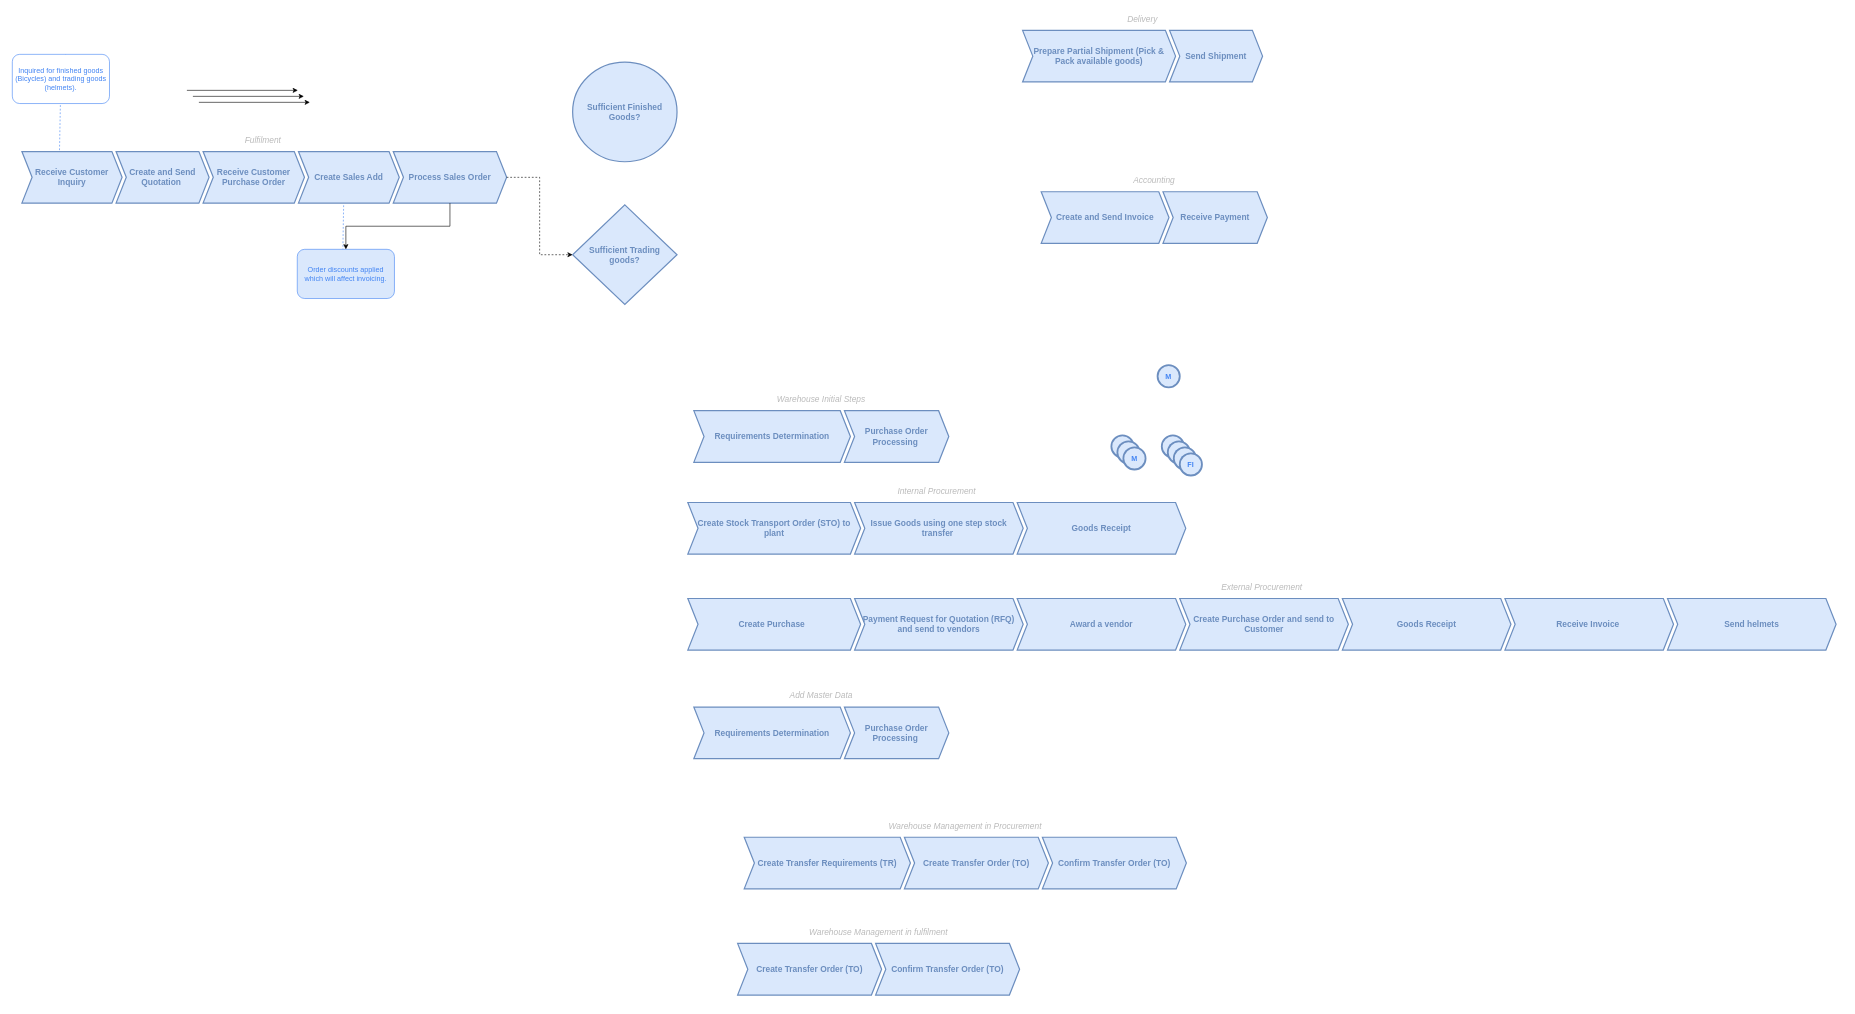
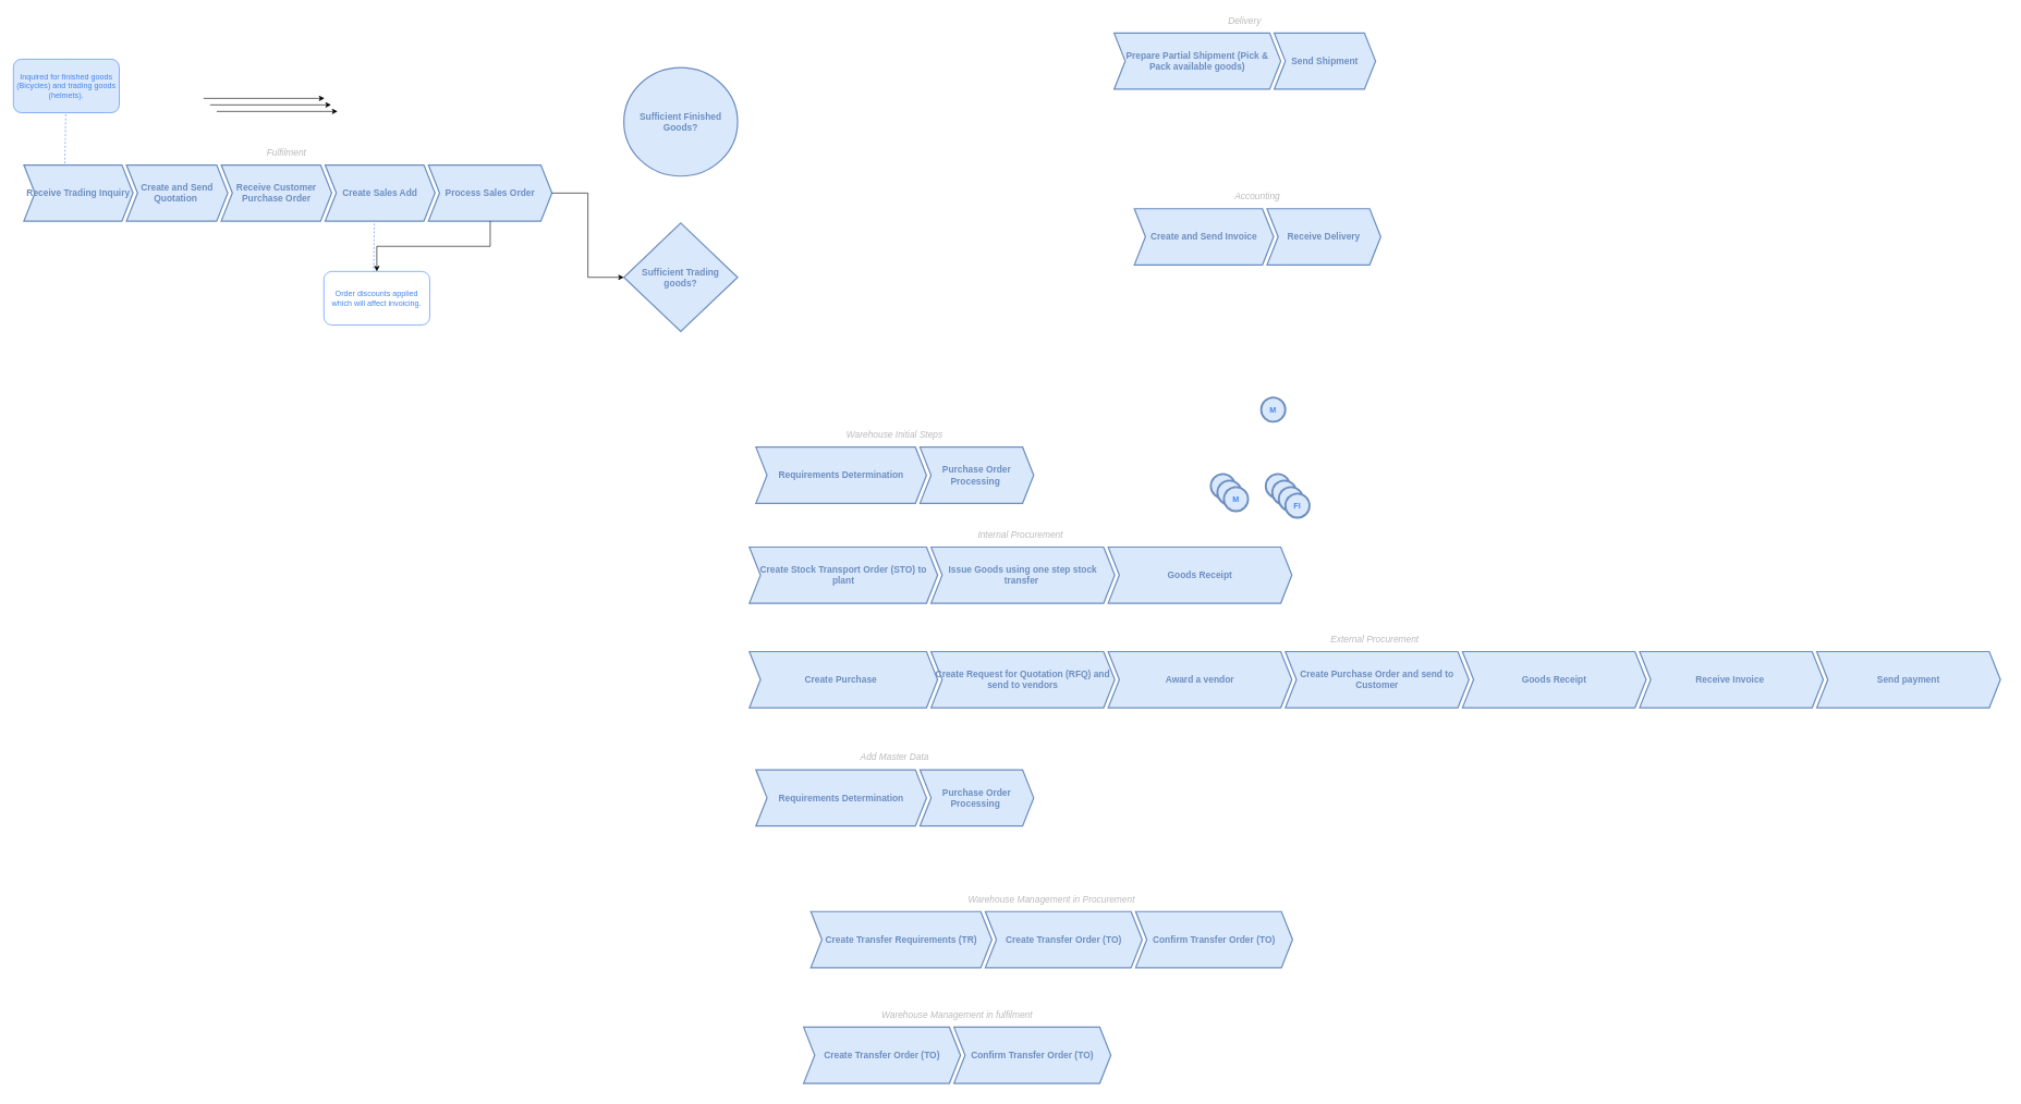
- <mxCell id="11" value="&lt;font color=&quot;#4284f3&quot;&gt;Inquired for finished goods (Bicycles) and trading goods (helmets).&lt;/font&gt;" style="rounded=1;whiteSpace=wrap;html=1;strokeColor=#4284F3;" parent="1" vertex="1"><mxGeometry x="20" y="90" width="162" height="82" as="geometry" /></mxCell>
+ <mxCell id="11" value="&lt;font color=&quot;#4284f3&quot;&gt;Inquired for finished goods (Bicycles) and trading goods (helmets).&lt;/font&gt;" style="rounded=1;whiteSpace=wrap;html=1;strokeColor=#4284F3;fillColor=#dae8fc;" parent="1" vertex="1"><mxGeometry x="20" y="90" width="162" height="82" as="geometry" /></mxCell>
- <mxCell id="3" value="Receive Customer Inquiry" style="shape=step;perimeter=stepPerimeter;strokeColor=#6C8EBF;fontFamily=Helvetica;fontSize=14;fontColor=#6C8EBF;fillColor=#dae8fc;fixedSize=1;size=17;fontStyle=1;strokeWidth=2;spacingTop=0;points=[];align=center;horizontal=1;verticalAlign=middle;whiteSpace=wrap;" parent="2" vertex="1"><mxGeometry x="10" y="30" width="167" height="86" as="geometry" /></mxCell>
+ <mxCell id="3" value="Receive Trading Inquiry" style="shape=step;perimeter=stepPerimeter;strokeColor=#6C8EBF;fontFamily=Helvetica;fontSize=14;fontColor=#6C8EBF;fillColor=#dae8fc;fixedSize=1;size=17;fontStyle=1;strokeWidth=2;spacingTop=0;points=[];align=center;horizontal=1;verticalAlign=middle;whiteSpace=wrap;" parent="2" vertex="1"><mxGeometry x="10" y="30" width="167" height="86" as="geometry" /></mxCell>
- <mxCell id="54" style="edgeStyle=orthogonalEdgeStyle;rounded=0;orthogonalLoop=1;jettySize=auto;html=1;entryX=0;entryY=0.5;entryDx=0;entryDy=0;dashed=1;" edge="1" parent="1" source="7" target="12"><mxGeometry relative="1" as="geometry"><mxPoint x="848" y="300" as="sourcePoint" /><mxPoint x="870" y="400" as="targetPoint" /></mxGeometry></mxCell>
+ <mxCell id="54" style="edgeStyle=orthogonalEdgeStyle;rounded=0;orthogonalLoop=1;jettySize=auto;html=1;entryX=0;entryY=0.5;entryDx=0;entryDy=0;" edge="1" parent="1" source="7" target="12"><mxGeometry relative="1" as="geometry"><mxPoint x="848" y="300" as="sourcePoint" /><mxPoint x="870" y="400" as="targetPoint" /></mxGeometry></mxCell>
- <mxCell id="18" value="Receive Payment" style="shape=step;perimeter=stepPerimeter;strokeColor=#6C8EBF;fontFamily=Helvetica;fontSize=14;fontColor=#6C8EBF;fillColor=#dae8fc;fixedSize=1;size=17;fontStyle=1;strokeWidth=2;spacingTop=0;points=[];whiteSpace=wrap;" parent="16" vertex="1"><mxGeometry x="213" y="30" width="174" height="86" as="geometry" /></mxCell>
+ <mxCell id="18" value="Receive Delivery" style="shape=step;perimeter=stepPerimeter;strokeColor=#6C8EBF;fontFamily=Helvetica;fontSize=14;fontColor=#6C8EBF;fillColor=#dae8fc;fixedSize=1;size=17;fontStyle=1;strokeWidth=2;spacingTop=0;points=[];whiteSpace=wrap;" parent="16" vertex="1"><mxGeometry x="213" y="30" width="174" height="86" as="geometry" /></mxCell>
- <mxCell id="20" value="&lt;font color=&quot;#4284f3&quot;&gt;Order discounts applied which will affect invoicing.&lt;/font&gt;" style="rounded=1;whiteSpace=wrap;html=1;strokeColor=#4284F3;fillColor=#dae8fc;" parent="1" vertex="1"><mxGeometry x="495" y="415" width="162" height="82" as="geometry" /></mxCell>
+ <mxCell id="20" value="&lt;font color=&quot;#4284f3&quot;&gt;Order discounts applied which will affect invoicing.&lt;/font&gt;" style="rounded=1;whiteSpace=wrap;html=1;strokeColor=#4284F3;" parent="1" vertex="1"><mxGeometry x="495" y="415" width="162" height="82" as="geometry" /></mxCell>
- <mxCell id="38" value="Payment Request for Quotation (RFQ) and send to vendors" style="shape=step;perimeter=stepPerimeter;strokeColor=#6C8EBF;fontFamily=Helvetica;fontSize=14;fontColor=#6C8EBF;fillColor=#dae8fc;fixedSize=1;size=17;fontStyle=1;strokeWidth=2;spacingTop=0;points=[];whiteSpace=wrap;" vertex="1" parent="36"><mxGeometry x="288" y="30" width="281" height="86" as="geometry" /></mxCell>
+ <mxCell id="38" value="Create Request for Quotation (RFQ) and send to vendors" style="shape=step;perimeter=stepPerimeter;strokeColor=#6C8EBF;fontFamily=Helvetica;fontSize=14;fontColor=#6C8EBF;fillColor=#dae8fc;fixedSize=1;size=17;fontStyle=1;strokeWidth=2;spacingTop=0;points=[];whiteSpace=wrap;" vertex="1" parent="36"><mxGeometry x="288" y="30" width="281" height="86" as="geometry" /></mxCell>
- <mxCell id="43" value="Send helmets" style="shape=step;perimeter=stepPerimeter;strokeColor=#6C8EBF;fontFamily=Helvetica;fontSize=14;fontColor=#6C8EBF;fillColor=#dae8fc;fixedSize=1;size=17;fontStyle=1;strokeWidth=2;spacingTop=0;points=[];whiteSpace=wrap;" vertex="1" parent="36"><mxGeometry x="1643" y="30" width="281" height="86" as="geometry" /></mxCell>
+ <mxCell id="43" value="Send payment" style="shape=step;perimeter=stepPerimeter;strokeColor=#6C8EBF;fontFamily=Helvetica;fontSize=14;fontColor=#6C8EBF;fillColor=#dae8fc;fixedSize=1;size=17;fontStyle=1;strokeWidth=2;spacingTop=0;points=[];whiteSpace=wrap;" vertex="1" parent="36"><mxGeometry x="1643" y="30" width="281" height="86" as="geometry" /></mxCell>
